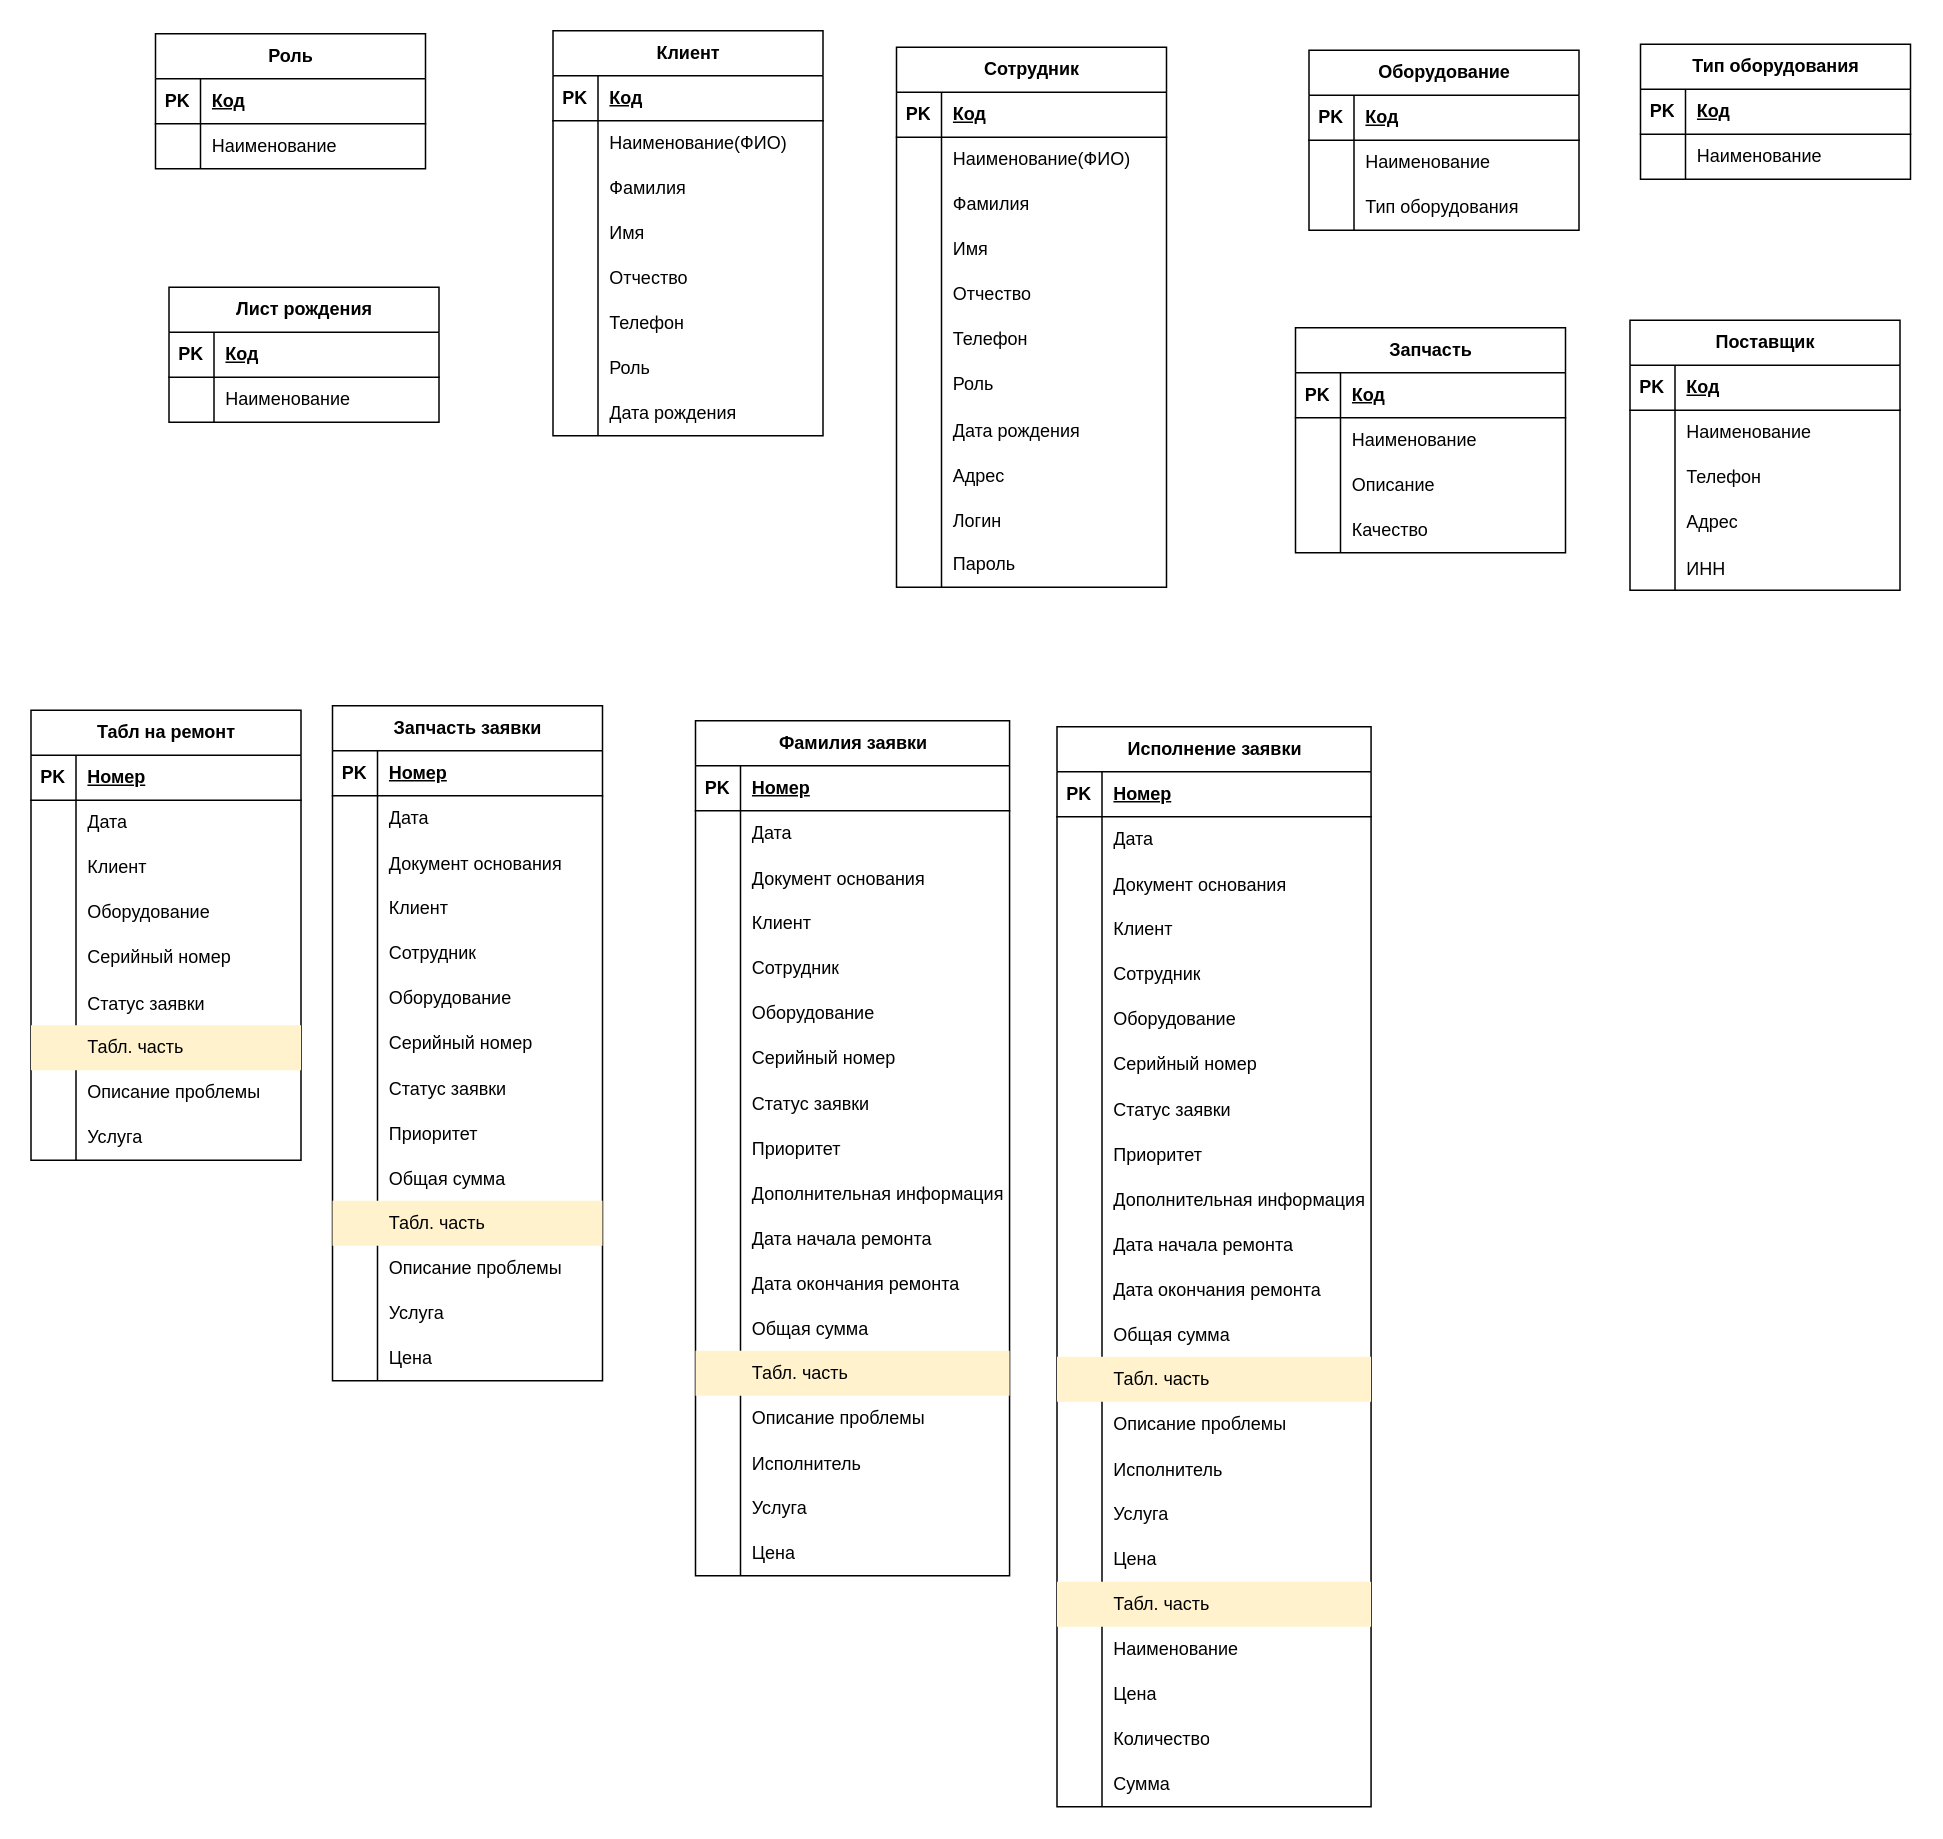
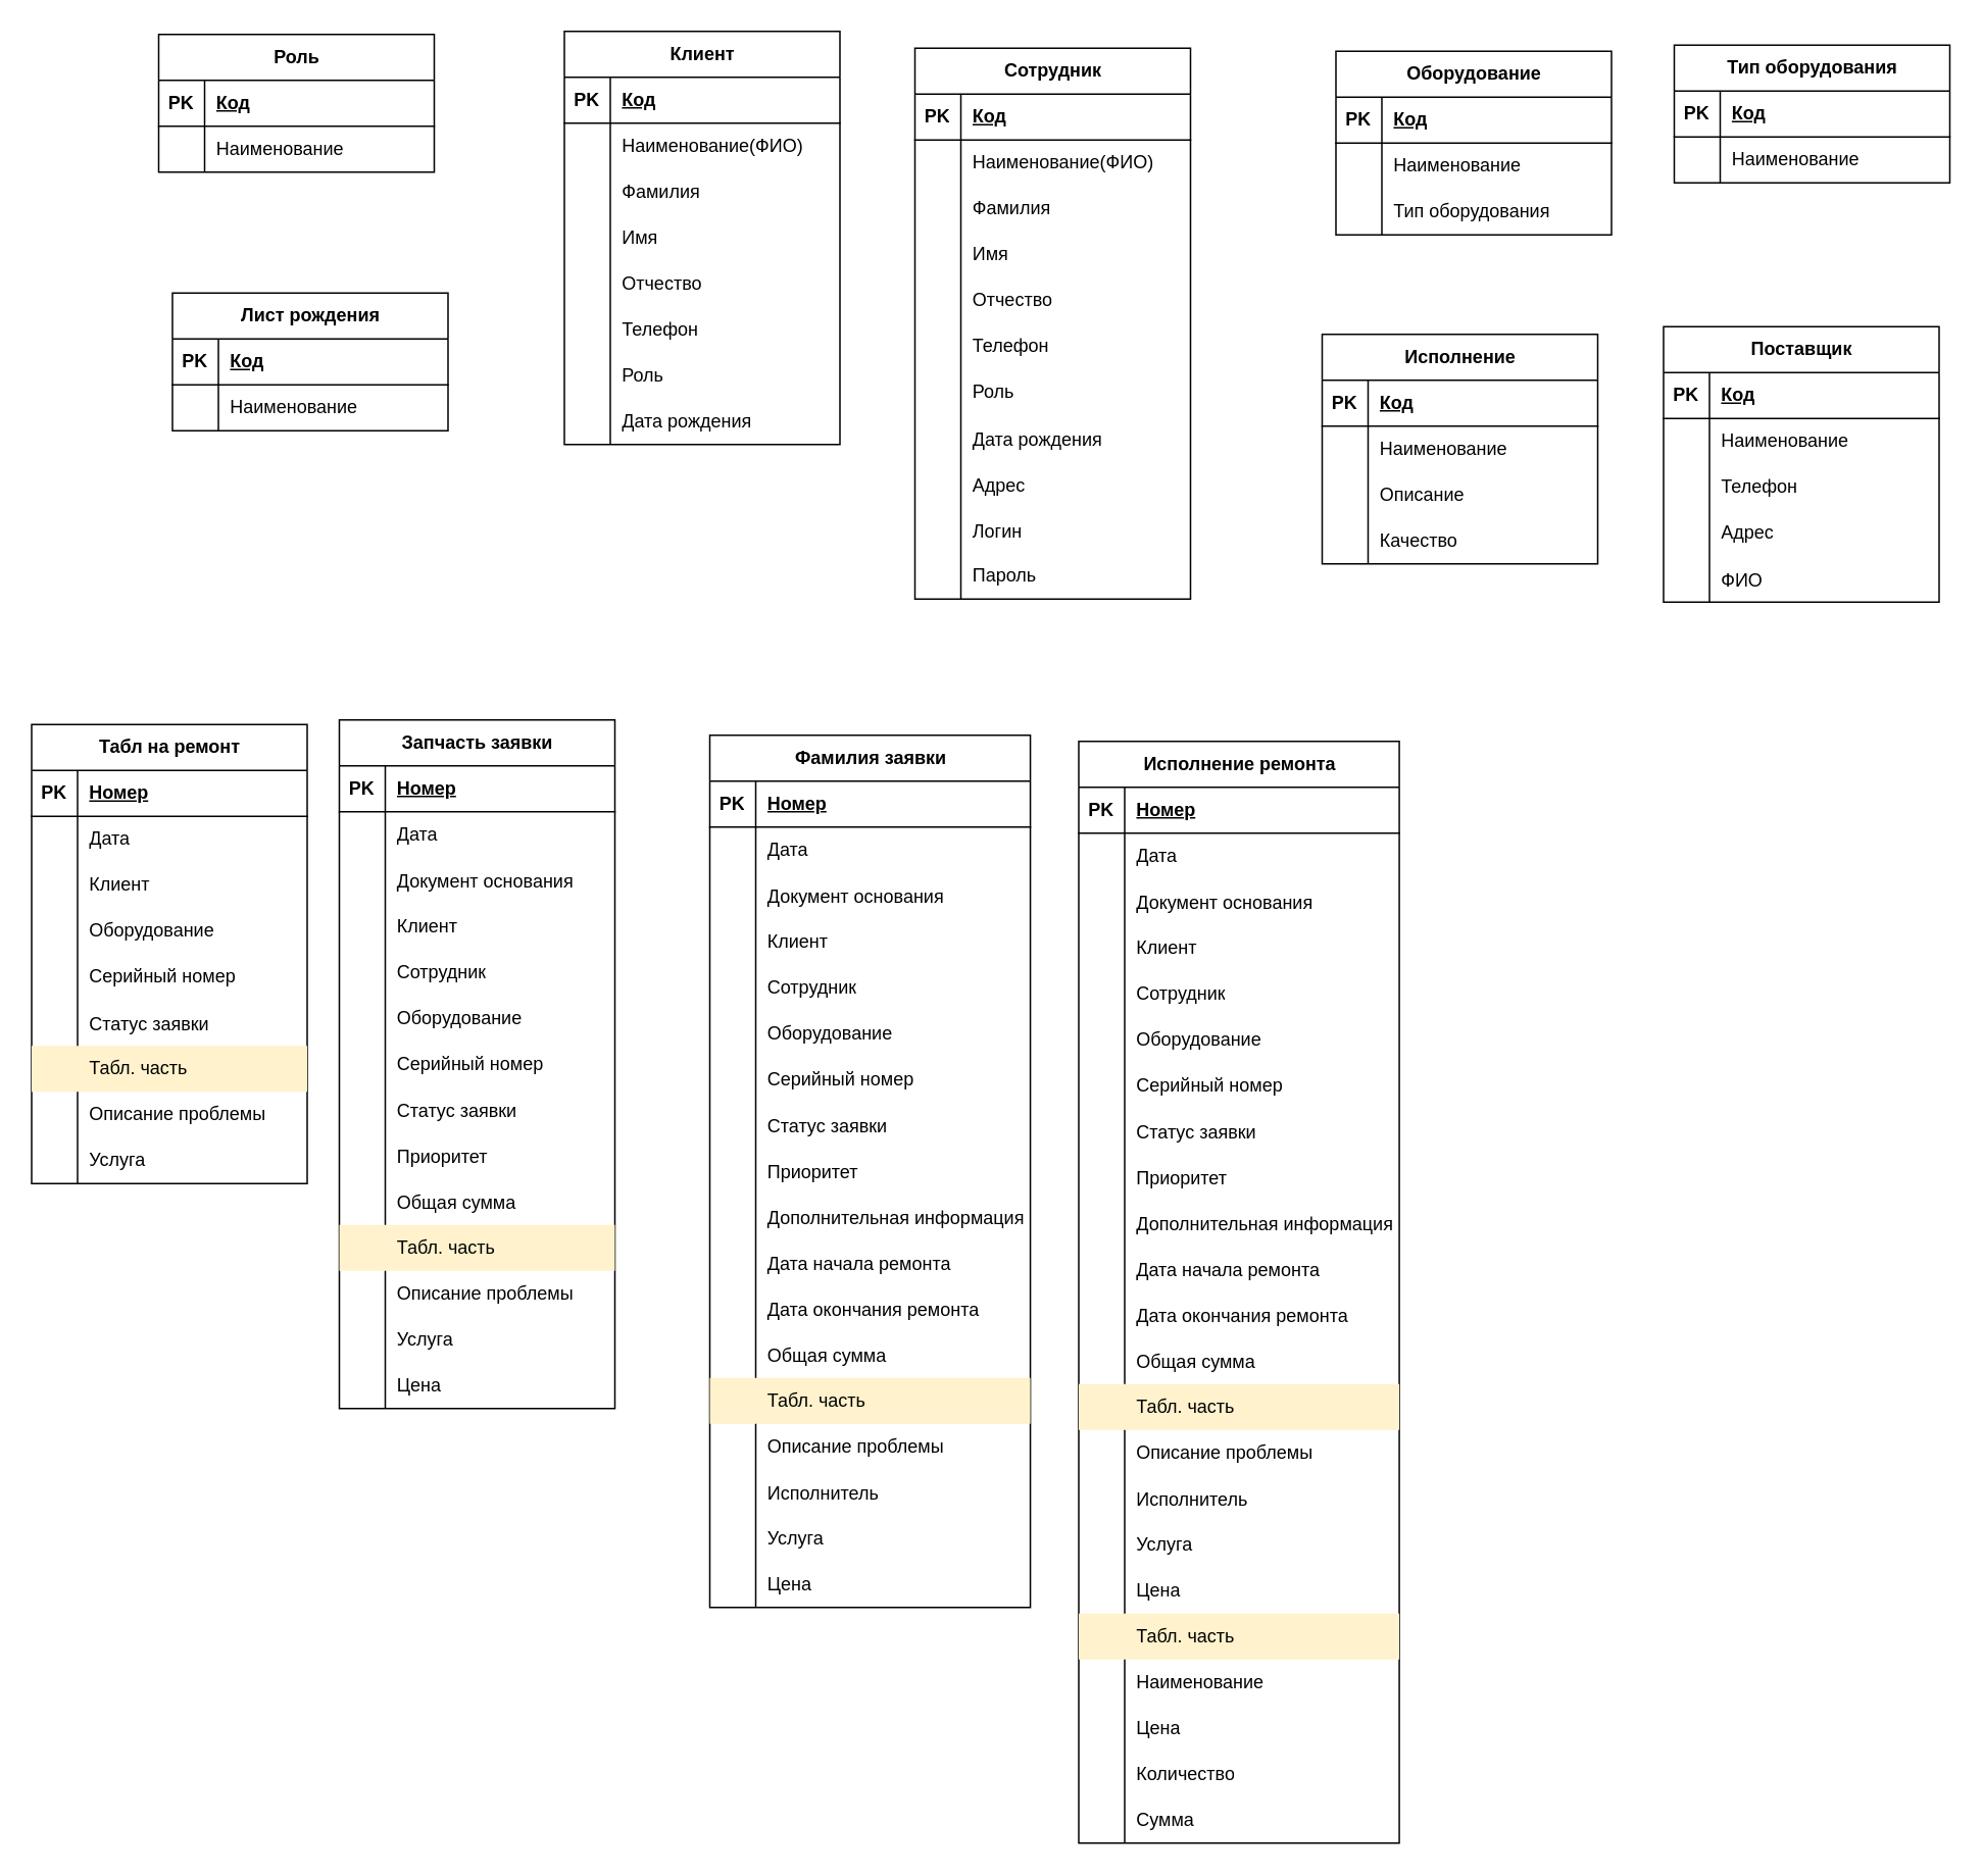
- <mxCell id="274" value="Запчасть" style="shape=table;startSize=30;container=1;collapsible=1;childLayout=tableLayout;fixedRows=1;rowLines=0;fontStyle=1;align=center;resizeLast=1;html=1;" vertex="1" parent="1"><mxGeometry x="863" y="218" width="180" height="150" as="geometry" /></mxCell>
+ <mxCell id="274" value="Исполнение" style="shape=table;startSize=30;container=1;collapsible=1;childLayout=tableLayout;fixedRows=1;rowLines=0;fontStyle=1;align=center;resizeLast=1;html=1;" vertex="1" parent="1"><mxGeometry x="863" y="218" width="180" height="150" as="geometry" /></mxCell>
- <mxCell id="302" value="ИНН" style="shape=partialRectangle;connectable=0;fillColor=none;top=0;left=0;bottom=0;right=0;align=left;spacingLeft=6;overflow=hidden;" vertex="1" parent="300"><mxGeometry x="30" width="150" height="30" as="geometry"><mxRectangle width="150" height="30" as="alternateBounds" /></mxGeometry></mxCell>
+ <mxCell id="302" value="ФИО" style="shape=partialRectangle;connectable=0;fillColor=none;top=0;left=0;bottom=0;right=0;align=left;spacingLeft=6;overflow=hidden;" vertex="1" parent="300"><mxGeometry x="30" width="150" height="30" as="geometry"><mxRectangle width="150" height="30" as="alternateBounds" /></mxGeometry></mxCell>
- <mxCell id="128" value="Исполнение заявки" style="shape=table;startSize=30;container=1;collapsible=1;childLayout=tableLayout;fixedRows=1;rowLines=0;fontStyle=1;align=center;resizeLast=1;html=1;" vertex="1" parent="1"><mxGeometry x="704" y="484" width="209.384" height="720" as="geometry" /></mxCell>
+ <mxCell id="128" value="Исполнение ремонта" style="shape=table;startSize=30;container=1;collapsible=1;childLayout=tableLayout;fixedRows=1;rowLines=0;fontStyle=1;align=center;resizeLast=1;html=1;" vertex="1" parent="1"><mxGeometry x="704" y="484" width="209.384" height="720" as="geometry" /></mxCell>
